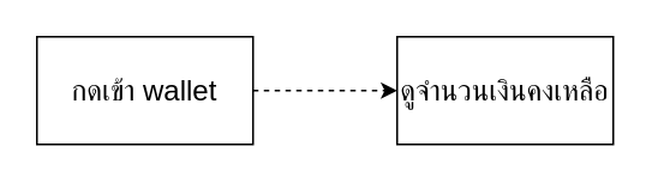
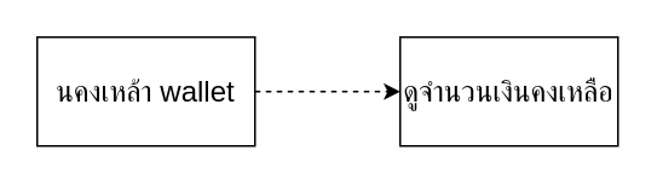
- <mxCell id="3" value="&lt;span style=&quot;font-size: 16px;&quot;&gt;กดเข้า wallet&lt;/span&gt;" style="rounded=0;whiteSpace=wrap;html=1;" parent="1" vertex="1"><mxGeometry x="20" y="20" width="120" height="60" as="geometry" /></mxCell>
+ <mxCell id="3" value="&lt;span style=&quot;font-size: 16px;&quot;&gt;นคงเหล้า wallet&lt;/span&gt;" style="rounded=0;whiteSpace=wrap;html=1;" parent="1" vertex="1"><mxGeometry x="20" y="20" width="120" height="60" as="geometry" /></mxCell>
